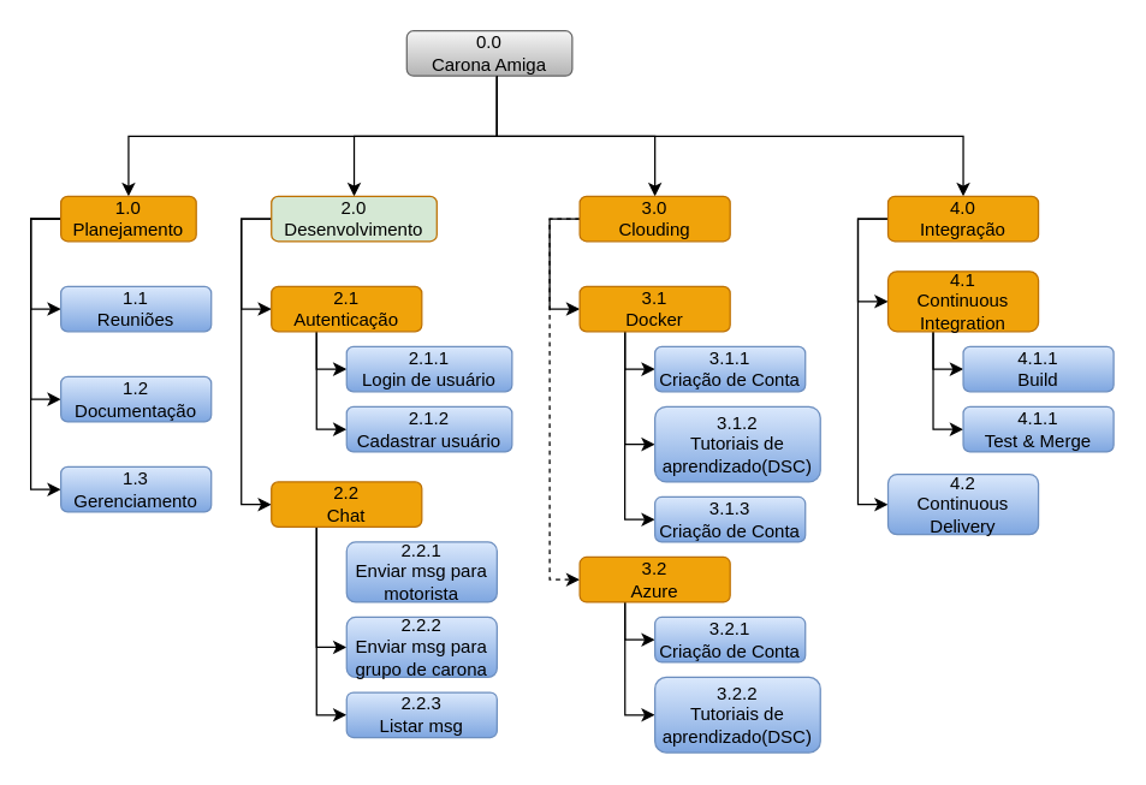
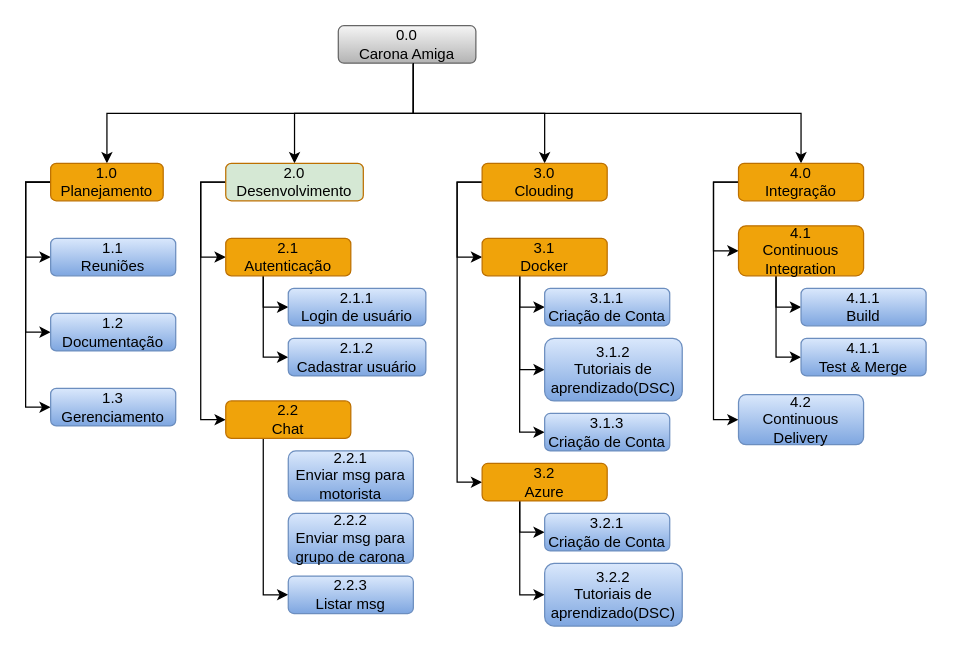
- <mxCell id="15" style="edgeStyle=orthogonalEdgeStyle;rounded=0;orthogonalLoop=1;jettySize=auto;html=1;entryX=0;entryY=0.5;entryDx=0;entryDy=0;dashed=1;" parent="1" source="16" target="32" edge="1"><mxGeometry relative="1" as="geometry"><Array as="points"><mxPoint x="365" y="145" /><mxPoint x="365" y="385" /></Array></mxGeometry></mxCell>
+ <mxCell id="15" style="edgeStyle=orthogonalEdgeStyle;rounded=0;orthogonalLoop=1;jettySize=auto;html=1;entryX=0;entryY=0.5;entryDx=0;entryDy=0;" parent="1" source="16" target="32" edge="1"><mxGeometry relative="1" as="geometry"><Array as="points"><mxPoint x="365" y="145" /><mxPoint x="365" y="385" /></Array></mxGeometry></mxCell>
- <mxCell id="23" style="edgeStyle=orthogonalEdgeStyle;rounded=0;orthogonalLoop=1;jettySize=auto;html=1;entryX=0;entryY=0.5;entryDx=0;entryDy=0;" edge="1" parent="1" source="25" target="35"><mxGeometry relative="1" as="geometry"><Array as="points"><mxPoint x="210" y="430" /></Array></mxGeometry></mxCell>
